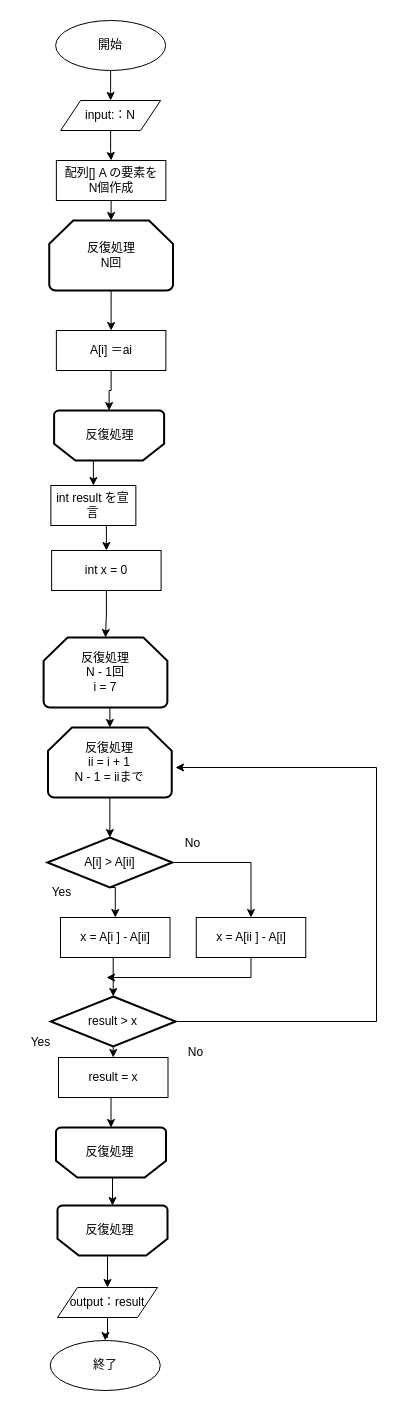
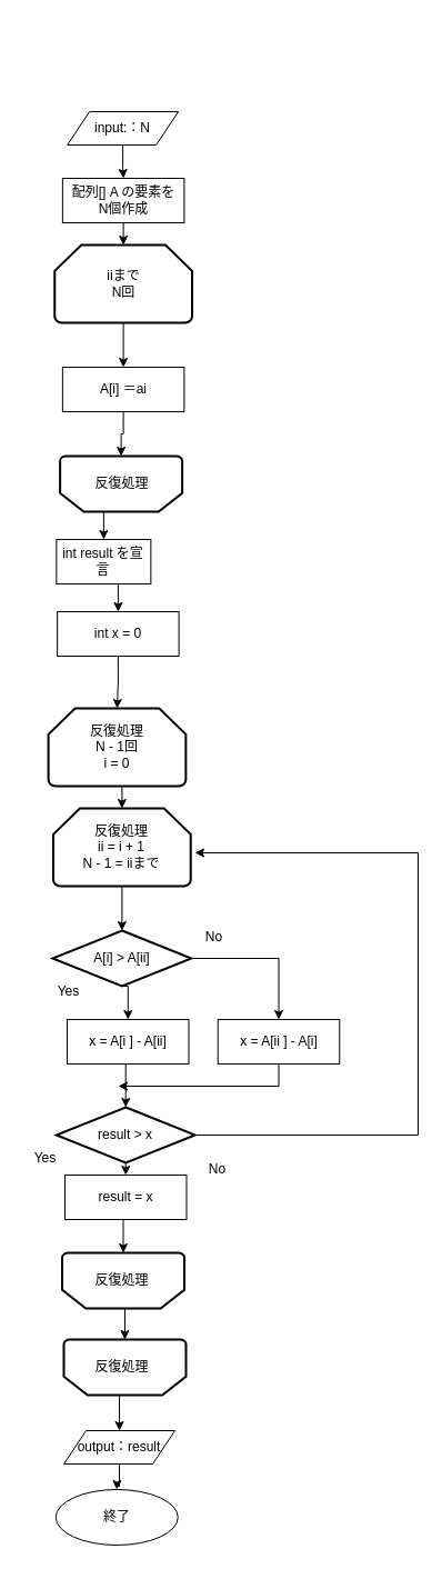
- <mxCell id="3" value="開始" style="ellipse;whiteSpace=wrap;html=1;" parent="1" vertex="1"><mxGeometry x="55.12" y="20" width="110" height="50" as="geometry" /></mxCell>
- <mxCell id="2" style="edgeStyle=orthogonalEdgeStyle;rounded=0;orthogonalLoop=1;jettySize=auto;html=1;exitX=0.5;exitY=1;exitDx=0;exitDy=0;entryX=0.5;entryY=0;entryDx=0;entryDy=0;" edge="1" parent="1" source="3" target="13"><mxGeometry relative="1" as="geometry" /></mxCell>
- <mxCell id="17" value="反復処理&lt;br&gt;N回" style="strokeWidth=2;html=1;shape=mxgraph.flowchart.loop_limit;whiteSpace=wrap;" vertex="1" parent="1"><mxGeometry x="48.75" y="220" width="123.75" height="70" as="geometry" /></mxCell>
+ <mxCell id="17" value="iiまで&lt;br&gt;N回" style="strokeWidth=2;html=1;shape=mxgraph.flowchart.loop_limit;whiteSpace=wrap;" vertex="1" parent="1"><mxGeometry x="48.75" y="220" width="123.75" height="70" as="geometry" /></mxCell>
- <mxCell id="24" value="反復処理&lt;br&gt;N - 1回&lt;br&gt;i = 7" style="strokeWidth=2;html=1;shape=mxgraph.flowchart.loop_limit;whiteSpace=wrap;" vertex="1" parent="1"><mxGeometry x="43.11" y="637" width="123.75" height="70" as="geometry" /></mxCell>
+ <mxCell id="24" value="反復処理&lt;br&gt;N - 1回&lt;br&gt;i = 0" style="strokeWidth=2;html=1;shape=mxgraph.flowchart.loop_limit;whiteSpace=wrap;" vertex="1" parent="1"><mxGeometry x="43.11" y="637" width="123.75" height="70" as="geometry" /></mxCell>
